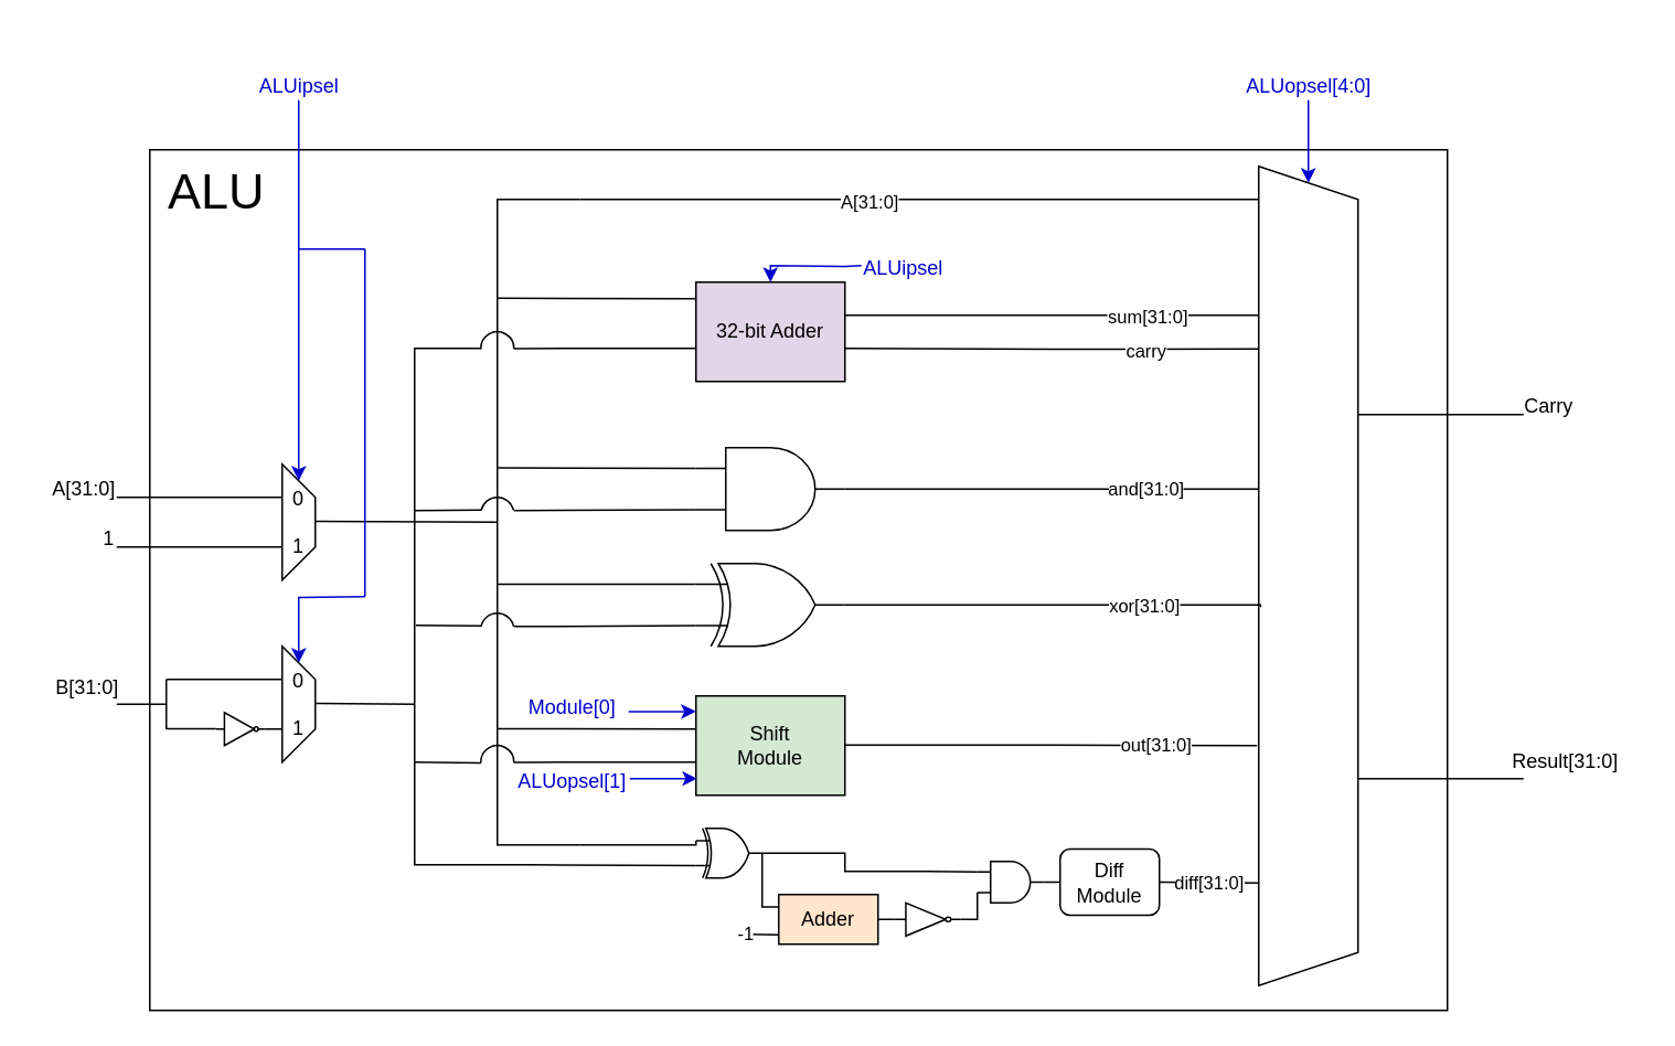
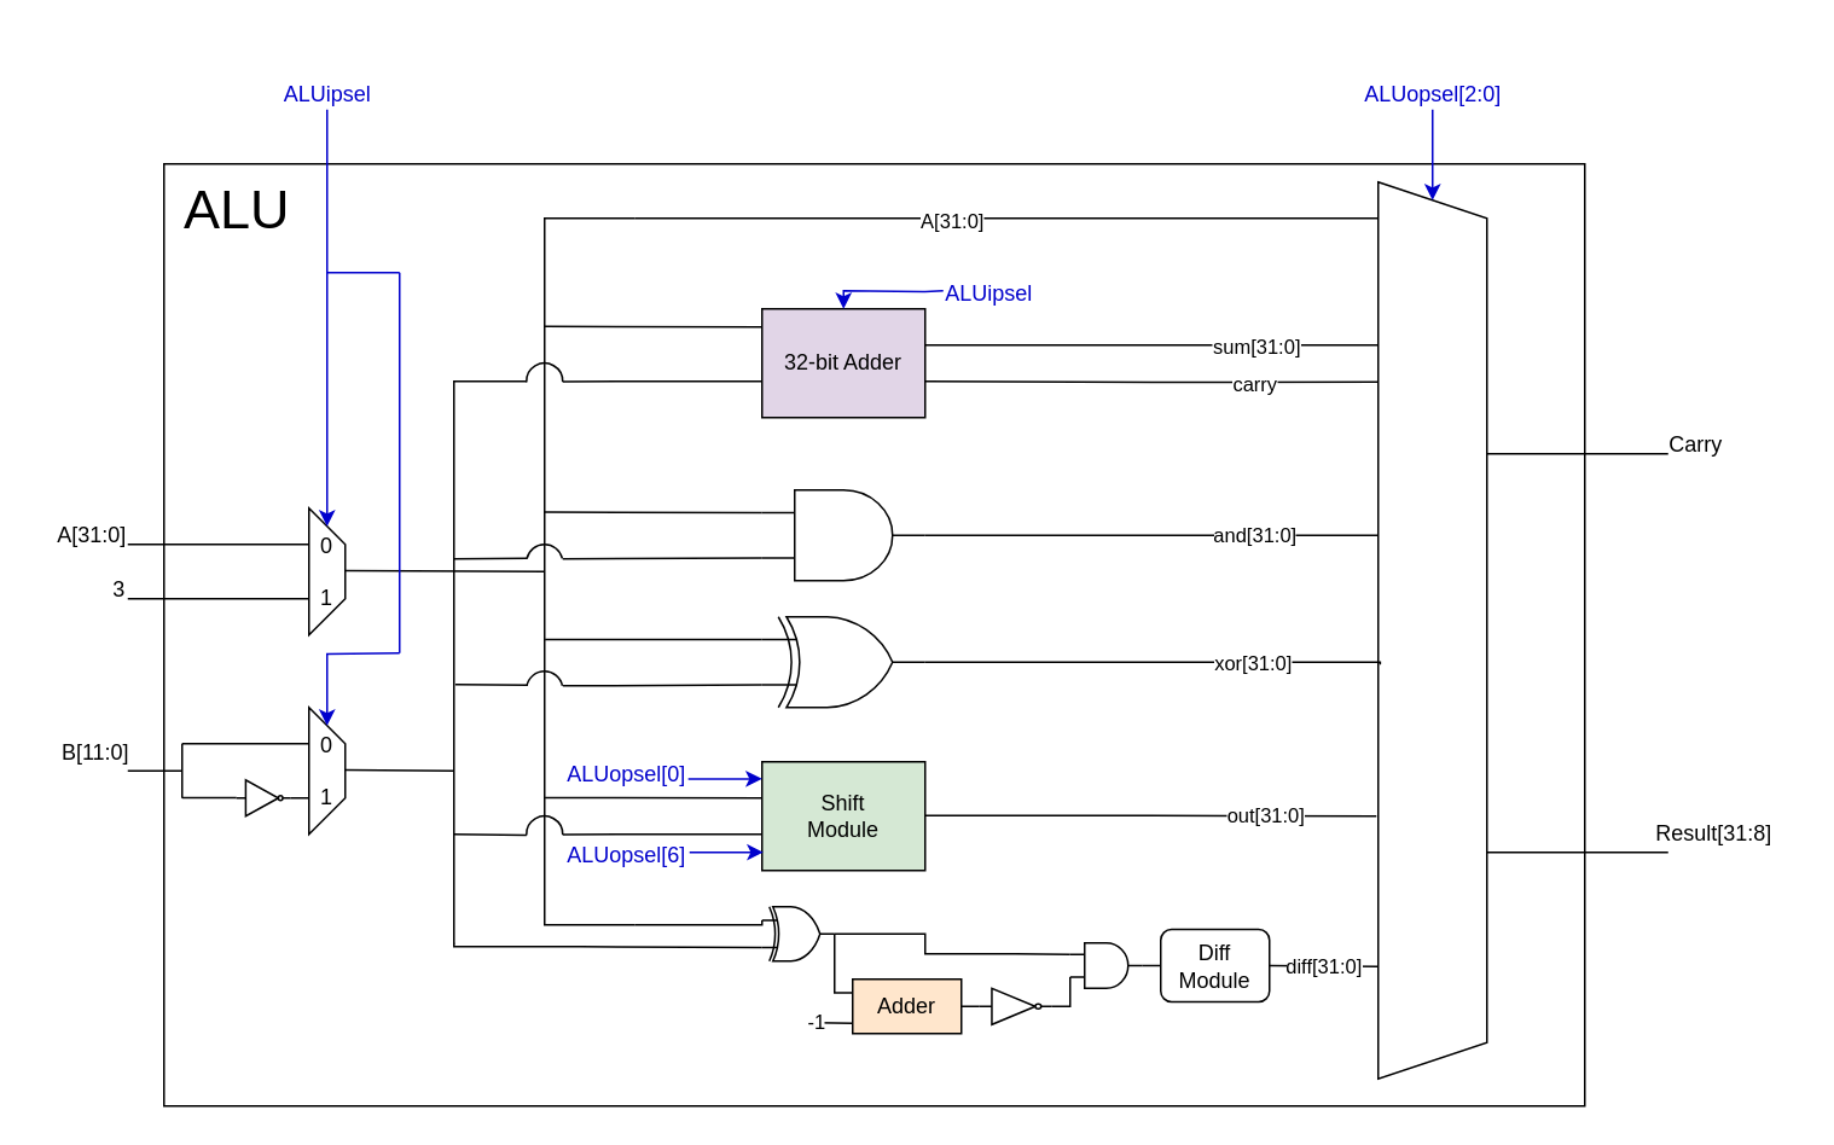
- <mxCell id="81" value="&lt;font style=&quot;font-size: 12px;&quot; color=&quot;#0000CC&quot;&gt;ALUopsel[4:0]&lt;/font&gt;" style="text;html=1;align=center;verticalAlign=middle;resizable=0;points=[];autosize=1;strokeColor=none;fillColor=none;fontSize=30;fontColor=#000000;" parent="1" vertex="1"><mxGeometry x="740" y="20" width="100" height="50" as="geometry" /></mxCell>
+ <mxCell id="81" value="&lt;font style=&quot;font-size: 12px;&quot; color=&quot;#0000CC&quot;&gt;ALUopsel[2:0]&lt;/font&gt;" style="text;html=1;align=center;verticalAlign=middle;resizable=0;points=[];autosize=1;strokeColor=none;fillColor=none;fontSize=30;fontColor=#000000;" parent="1" vertex="1"><mxGeometry x="740" y="20" width="100" height="50" as="geometry" /></mxCell>
- <mxCell id="55" value="1" style="text;html=1;align=center;verticalAlign=middle;resizable=0;points=[];autosize=1;strokeColor=none;fillColor=none;" parent="1" vertex="1"><mxGeometry x="50" y="310" width="30" height="30" as="geometry" /></mxCell>
+ <mxCell id="55" value="3" style="text;html=1;align=center;verticalAlign=middle;resizable=0;points=[];autosize=1;strokeColor=none;fillColor=none;" parent="1" vertex="1"><mxGeometry x="50" y="310" width="30" height="30" as="geometry" /></mxCell>
- <mxCell id="54" value="B[31:0]" style="text;html=1;align=center;verticalAlign=middle;resizable=0;points=[];autosize=1;strokeColor=none;fillColor=none;" parent="1" vertex="1"><mxGeometry x="22" y="400" width="60" height="30" as="geometry" /></mxCell>
+ <mxCell id="54" value="B[11:0]" style="text;html=1;align=center;verticalAlign=middle;resizable=0;points=[];autosize=1;strokeColor=none;fillColor=none;" parent="1" vertex="1"><mxGeometry x="22" y="400" width="60" height="30" as="geometry" /></mxCell>
- <mxCell id="84" value="&lt;font style=&quot;font-size: 12px;&quot; color=&quot;#0000CC&quot;&gt;Module[0]&lt;/font&gt;" style="text;html=1;align=center;verticalAlign=middle;resizable=0;points=[];autosize=1;strokeColor=none;fillColor=none;fontSize=30;fontColor=#000000;" parent="1" vertex="1"><mxGeometry x="300" y="395" width="90" height="50" as="geometry" /></mxCell>
+ <mxCell id="84" value="&lt;font style=&quot;font-size: 12px;&quot; color=&quot;#0000CC&quot;&gt;ALUopsel[0]&lt;/font&gt;" style="text;html=1;align=center;verticalAlign=middle;resizable=0;points=[];autosize=1;strokeColor=none;fillColor=none;fontSize=30;fontColor=#000000;" parent="1" vertex="1"><mxGeometry x="300" y="395" width="90" height="50" as="geometry" /></mxCell>
- <mxCell id="70" value="Result[31:0]" style="text;html=1;align=center;verticalAlign=middle;resizable=0;points=[];autosize=1;strokeColor=none;fillColor=none;" parent="1" vertex="1"><mxGeometry x="900" y="445" width="90" height="30" as="geometry" /></mxCell>
+ <mxCell id="70" value="Result[31:8]" style="text;html=1;align=center;verticalAlign=middle;resizable=0;points=[];autosize=1;strokeColor=none;fillColor=none;" parent="1" vertex="1"><mxGeometry x="900" y="445" width="90" height="30" as="geometry" /></mxCell>
- <mxCell id="85" value="&lt;div&gt;&lt;font style=&quot;font-size: 12px;&quot; color=&quot;#0000CC&quot;&gt;ALUopsel[1]&lt;/font&gt;&lt;/div&gt;" style="text;html=1;align=center;verticalAlign=middle;resizable=0;points=[];autosize=1;strokeColor=none;fillColor=none;fontSize=30;fontColor=#000000;" parent="1" vertex="1"><mxGeometry x="300" y="440" width="90" height="50" as="geometry" /></mxCell>
+ <mxCell id="85" value="&lt;div&gt;&lt;font style=&quot;font-size: 12px;&quot; color=&quot;#0000CC&quot;&gt;ALUopsel[6]&lt;/font&gt;&lt;/div&gt;" style="text;html=1;align=center;verticalAlign=middle;resizable=0;points=[];autosize=1;strokeColor=none;fillColor=none;fontSize=30;fontColor=#000000;" parent="1" vertex="1"><mxGeometry x="300" y="440" width="90" height="50" as="geometry" /></mxCell>
